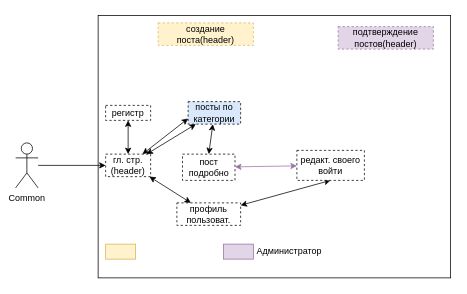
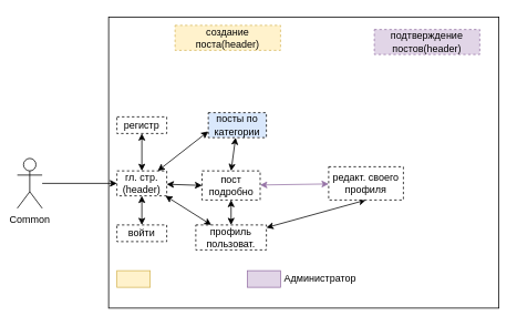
- <mxCell id="6" style="edgeStyle=none;rounded=0;orthogonalLoop=1;jettySize=auto;html=1;startArrow=classic;startFill=1;" edge="1" parent="1" source="8" target="13"><mxGeometry relative="1" as="geometry" /></mxCell>
+ <mxCell id="6" style="edgeStyle=none;rounded=0;orthogonalLoop=1;jettySize=auto;html=1;entryX=0;entryY=0.5;entryDx=0;entryDy=0;startArrow=classic;startFill=1;" edge="1" parent="1" source="8" target="16"><mxGeometry relative="1" as="geometry" /></mxCell>
- <mxCell id="20" value="редакт. своего войти" style="rounded=0;whiteSpace=wrap;html=1;dashed=1;" vertex="1" parent="1"><mxGeometry x="395" y="200" width="90" height="40" as="geometry" /></mxCell>
+ <mxCell id="20" value="редакт. своего профиля" style="rounded=0;whiteSpace=wrap;html=1;dashed=1;" vertex="1" parent="1"><mxGeometry x="395" y="200" width="90" height="40" as="geometry" /></mxCell>
+ <mxCell id="14" style="edgeStyle=none;rounded=0;orthogonalLoop=1;jettySize=auto;html=1;startArrow=classic;startFill=1;" edge="1" parent="1" source="16" target="19"><mxGeometry relative="1" as="geometry" /></mxCell>
+ <mxCell id="5" style="edgeStyle=none;rounded=0;orthogonalLoop=1;jettySize=auto;html=1;entryX=0.5;entryY=0;entryDx=0;entryDy=0;startArrow=classic;startFill=1;" edge="1" parent="1" source="8" target="9"><mxGeometry relative="1" as="geometry" /></mxCell>
+ <mxCell id="9" value="войти" style="rounded=0;whiteSpace=wrap;html=1;dashed=1;" vertex="1" parent="1"><mxGeometry x="140" y="270" width="60" height="20" as="geometry" /></mxCell>
